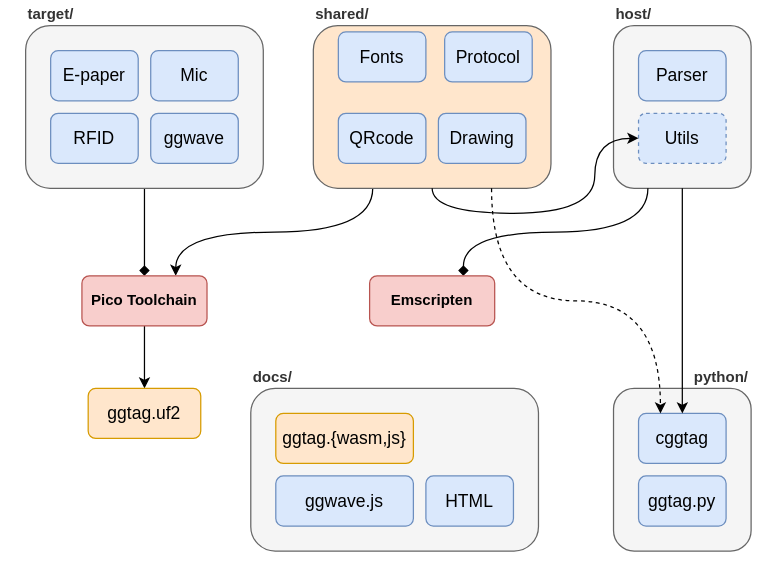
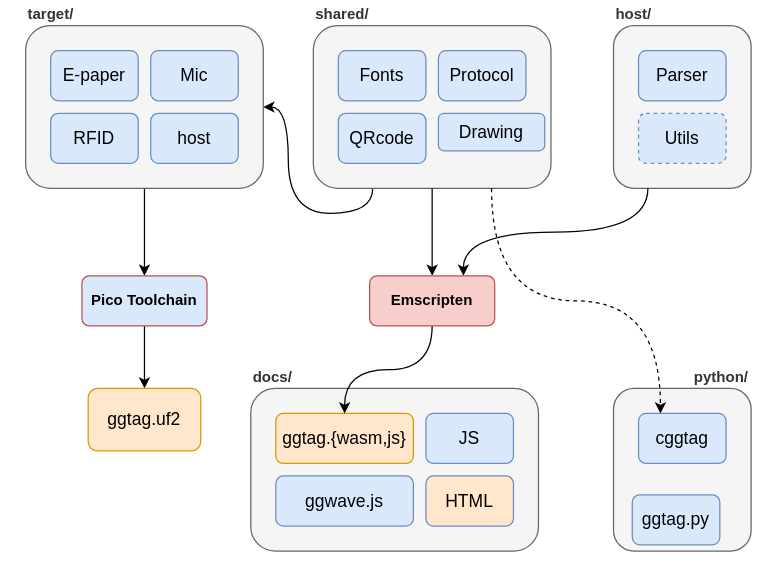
- <mxCell id="9" value="Fonts" style="rounded=1;whiteSpace=wrap;html=1;align=center;labelPosition=center;verticalLabelPosition=middle;verticalAlign=middle;fillColor=#dae8fc;strokeColor=#6c8ebf;fontStyle=0;fontSize=14;" vertex="1" parent="1"><mxGeometry x="270" y="25" width="70" height="40" as="geometry" /></mxCell>
+ <mxCell id="9" value="Fonts" style="rounded=1;whiteSpace=wrap;html=1;align=center;labelPosition=center;verticalLabelPosition=middle;verticalAlign=middle;fillColor=#dae8fc;strokeColor=#6c8ebf;fontStyle=0;fontSize=14;" vertex="1" parent="1"><mxGeometry x="270" y="40" width="70" height="40" as="geometry" /></mxCell>
- <mxCell id="10" value="Protocol" style="rounded=1;whiteSpace=wrap;html=1;align=center;labelPosition=center;verticalLabelPosition=middle;verticalAlign=middle;fillColor=#dae8fc;strokeColor=#6c8ebf;fontStyle=0;fontSize=14;" vertex="1" parent="1"><mxGeometry x="355" y="25" width="70" height="40" as="geometry" /></mxCell>
+ <mxCell id="10" value="Protocol" style="rounded=1;whiteSpace=wrap;html=1;align=center;labelPosition=center;verticalLabelPosition=middle;verticalAlign=middle;fillColor=#dae8fc;strokeColor=#6c8ebf;fontStyle=0;fontSize=14;" vertex="1" parent="1"><mxGeometry x="350" y="40" width="70" height="40" as="geometry" /></mxCell>
- <mxCell id="8" value="shared/" style="rounded=1;whiteSpace=wrap;html=1;align=left;labelPosition=center;verticalLabelPosition=top;verticalAlign=bottom;fillColor=#ffe6cc;strokeColor=#666666;fontColor=#333333;fontStyle=1;" vertex="1" parent="1"><mxGeometry x="250" y="20" width="190" height="130" as="geometry" /></mxCell>
+ <mxCell id="8" value="shared/" style="rounded=1;whiteSpace=wrap;html=1;align=left;labelPosition=center;verticalLabelPosition=top;verticalAlign=bottom;fillColor=#f5f5f5;strokeColor=#666666;fontColor=#333333;fontStyle=1" vertex="1" parent="1"><mxGeometry x="250" y="20" width="190" height="130" as="geometry" /></mxCell>
- <mxCell id="32" value="ggwave" style="rounded=1;whiteSpace=wrap;html=1;align=center;labelPosition=center;verticalLabelPosition=middle;verticalAlign=middle;fillColor=#dae8fc;strokeColor=#6c8ebf;fontStyle=0;fontSize=14;" vertex="1" parent="1"><mxGeometry x="120" y="90" width="70" height="40" as="geometry" /></mxCell>
+ <mxCell id="32" value="host" style="rounded=1;whiteSpace=wrap;html=1;align=center;labelPosition=center;verticalLabelPosition=middle;verticalAlign=middle;fillColor=#dae8fc;strokeColor=#6c8ebf;fontStyle=0;fontSize=14;" vertex="1" parent="1"><mxGeometry x="120" y="90" width="70" height="40" as="geometry" /></mxCell>
- <mxCell id="12" value="Drawing" style="rounded=1;whiteSpace=wrap;html=1;align=center;labelPosition=center;verticalLabelPosition=middle;verticalAlign=middle;fillColor=#dae8fc;strokeColor=#6c8ebf;fontStyle=0;fontSize=14;" vertex="1" parent="1"><mxGeometry x="350" y="90" width="70" height="40" as="geometry" /></mxCell>
+ <mxCell id="12" value="Drawing" style="rounded=1;whiteSpace=wrap;html=1;align=center;labelPosition=center;verticalLabelPosition=middle;verticalAlign=middle;fillColor=#dae8fc;strokeColor=#6c8ebf;fontStyle=0;fontSize=14;" vertex="1" parent="1"><mxGeometry x="350" y="90" width="85" height="30" as="geometry" /></mxCell>
- <mxCell id="29" value="" style="edgeStyle=orthogonalEdgeStyle;rounded=0;orthogonalLoop=1;jettySize=auto;html=1;exitX=0.5;exitY=1;exitDx=0;exitDy=0;curved=1;" edge="1" parent="1" source="8" target="17"><mxGeometry relative="1" as="geometry"><mxPoint x="345" y="150" as="sourcePoint" /><mxPoint x="333" y="350" as="targetPoint" /></mxGeometry></mxCell>
+ <mxCell id="29" value="" style="edgeStyle=orthogonalEdgeStyle;rounded=0;orthogonalLoop=1;jettySize=auto;html=1;exitX=0.5;exitY=1;exitDx=0;exitDy=0;entryX=0.5;entryY=0;entryDx=0;entryDy=0;curved=1;" edge="1" parent="1" source="8" target="30"><mxGeometry relative="1" as="geometry"><mxPoint x="345" y="150" as="sourcePoint" /><mxPoint x="333" y="350" as="targetPoint" /></mxGeometry></mxCell>
- <mxCell id="7" style="edgeStyle=orthogonalEdgeStyle;rounded=0;orthogonalLoop=1;jettySize=auto;html=1;exitX=0.25;exitY=1;exitDx=0;exitDy=0;entryX=0.75;entryY=0;entryDx=0;entryDy=0;curved=1;" edge="1" parent="1" source="8" target="14"><mxGeometry relative="1" as="geometry" /></mxCell>
+ <mxCell id="7" style="edgeStyle=orthogonalEdgeStyle;rounded=0;orthogonalLoop=1;jettySize=auto;html=1;exitX=0.25;exitY=1;exitDx=0;exitDy=0;curved=1;" edge="1" parent="1" source="8" target="3"><mxGeometry relative="1" as="geometry" /></mxCell>
- <mxCell id="23" style="edgeStyle=orthogonalEdgeStyle;rounded=0;orthogonalLoop=1;jettySize=auto;html=1;exitX=0.25;exitY=1;exitDx=0;exitDy=0;entryX=0.75;entryY=0;entryDx=0;entryDy=0;curved=1;endArrow=diamond;" edge="1" parent="1" source="15" target="30"><mxGeometry relative="1" as="geometry" /></mxCell>
+ <mxCell id="23" style="edgeStyle=orthogonalEdgeStyle;rounded=0;orthogonalLoop=1;jettySize=auto;html=1;exitX=0.25;exitY=1;exitDx=0;exitDy=0;entryX=0.75;entryY=0;entryDx=0;entryDy=0;curved=1;" edge="1" parent="1" source="15" target="30"><mxGeometry relative="1" as="geometry" /></mxCell>
- <mxCell id="2" style="edgeStyle=orthogonalEdgeStyle;rounded=0;orthogonalLoop=1;jettySize=auto;html=1;exitX=0.5;exitY=1;exitDx=0;exitDy=0;entryX=0.5;entryY=0;entryDx=0;entryDy=0;curved=1;endArrow=diamond;" edge="1" parent="1" source="3" target="14"><mxGeometry relative="1" as="geometry" /></mxCell>
+ <mxCell id="2" style="edgeStyle=orthogonalEdgeStyle;rounded=0;orthogonalLoop=1;jettySize=auto;html=1;exitX=0.5;exitY=1;exitDx=0;exitDy=0;entryX=0.5;entryY=0;entryDx=0;entryDy=0;curved=1;" edge="1" parent="1" source="3" target="14"><mxGeometry relative="1" as="geometry" /></mxCell>
- <mxCell id="27" style="edgeStyle=orthogonalEdgeStyle;rounded=0;orthogonalLoop=1;jettySize=auto;html=1;exitX=0.5;exitY=1;exitDx=0;exitDy=0;entryX=0.5;entryY=0;entryDx=0;entryDy=0;" edge="1" parent="1" source="15" target="25"><mxGeometry relative="1" as="geometry" /></mxCell>
- <mxCell id="14" value="Pico Toolchain" style="rounded=1;whiteSpace=wrap;html=1;fillColor=#f8cecc;strokeColor=#b85450;fontStyle=1" vertex="1" parent="1"><mxGeometry x="65" y="220" width="100" height="40" as="geometry" /></mxCell>
+ <mxCell id="14" value="Pico Toolchain" style="rounded=1;whiteSpace=wrap;html=1;fillColor=#dae8fc;strokeColor=#b85450;fontStyle=1;" vertex="1" parent="1"><mxGeometry x="65" y="220" width="100" height="40" as="geometry" /></mxCell>
+ <mxCell id="22" style="edgeStyle=orthogonalEdgeStyle;rounded=0;orthogonalLoop=1;jettySize=auto;html=1;exitX=0.5;exitY=1;exitDx=0;exitDy=0;curved=1;entryX=0.5;entryY=0;entryDx=0;entryDy=0;" edge="1" parent="1" source="30" target="19"><mxGeometry relative="1" as="geometry" /></mxCell>
- <mxCell id="28" value="ggtag.uf2" style="rounded=1;whiteSpace=wrap;html=1;align=center;labelPosition=center;verticalLabelPosition=middle;verticalAlign=middle;fillColor=#ffe6cc;strokeColor=#d79b00;fontStyle=0;fontSize=14;" vertex="1" parent="1"><mxGeometry x="70" y="310" width="90" height="40" as="geometry" /></mxCell>
+ <mxCell id="28" value="ggtag.uf2" style="rounded=1;whiteSpace=wrap;html=1;align=center;labelPosition=center;verticalLabelPosition=middle;verticalAlign=middle;fillColor=#ffe6cc;strokeColor=#d79b00;fontStyle=0;fontSize=14;" vertex="1" parent="1"><mxGeometry x="70" y="310" width="90" height="50" as="geometry" /></mxCell>
+ <mxCell id="33" value="JS" style="rounded=1;whiteSpace=wrap;html=1;align=center;labelPosition=center;verticalLabelPosition=middle;verticalAlign=middle;fillColor=#dae8fc;strokeColor=#6c8ebf;fontStyle=0;fontSize=14;" vertex="1" parent="1"><mxGeometry x="340" y="330" width="70" height="40" as="geometry" /></mxCell>
- <mxCell id="21" value="HTML" style="rounded=1;whiteSpace=wrap;html=1;align=center;labelPosition=center;verticalLabelPosition=middle;verticalAlign=middle;fillColor=#dae8fc;strokeColor=#6c8ebf;fontStyle=0;fontSize=14;" vertex="1" parent="1"><mxGeometry x="340" y="380" width="70" height="40" as="geometry" /></mxCell>
+ <mxCell id="21" value="HTML" style="rounded=1;whiteSpace=wrap;html=1;align=center;labelPosition=center;verticalLabelPosition=middle;verticalAlign=middle;fillColor=#ffe6cc;strokeColor=#6c8ebf;fontStyle=0;fontSize=14;" vertex="1" parent="1"><mxGeometry x="340" y="380" width="70" height="40" as="geometry" /></mxCell>
- <mxCell id="26" value="ggtag.py" style="rounded=1;whiteSpace=wrap;html=1;align=center;labelPosition=center;verticalLabelPosition=middle;verticalAlign=middle;fillColor=#dae8fc;strokeColor=#6c8ebf;fontStyle=0;fontSize=14;" vertex="1" parent="1"><mxGeometry x="510" y="380" width="70" height="40" as="geometry" /></mxCell>
+ <mxCell id="26" value="ggtag.py" style="rounded=1;whiteSpace=wrap;html=1;align=center;labelPosition=center;verticalLabelPosition=middle;verticalAlign=middle;fillColor=#dae8fc;strokeColor=#6c8ebf;fontStyle=0;fontSize=14;" vertex="1" parent="1"><mxGeometry x="505" y="395" width="70" height="40" as="geometry" /></mxCell>
